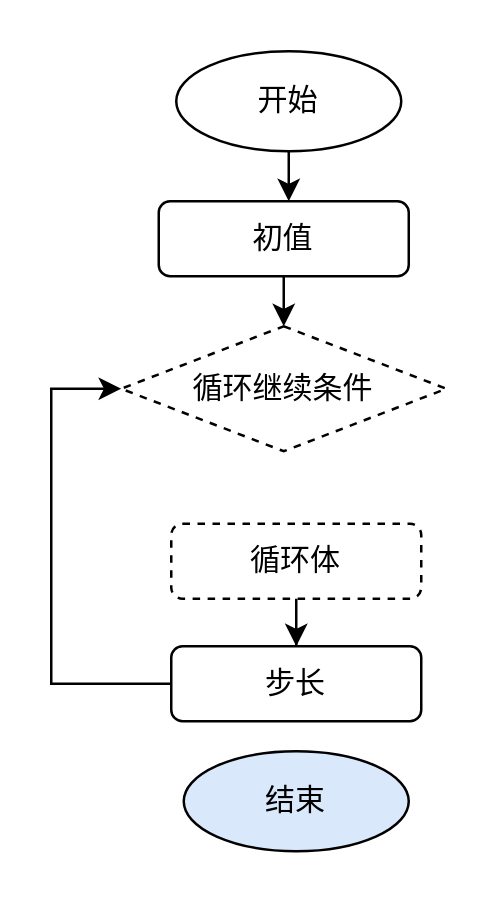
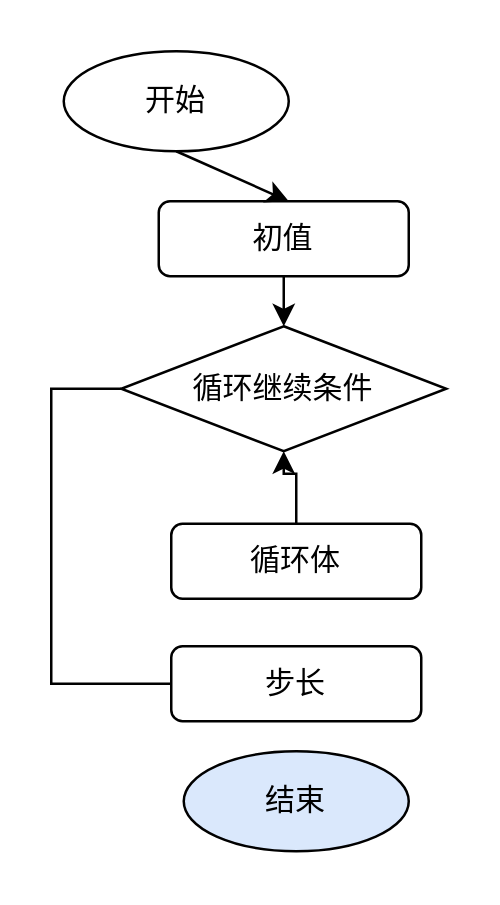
- <mxCell id="2" value="&lt;font style=&quot;vertical-align: inherit&quot;&gt;&lt;font style=&quot;vertical-align: inherit&quot;&gt;开始&lt;/font&gt;&lt;/font&gt;" style="ellipse;whiteSpace=wrap;html=1;" vertex="1" parent="1"><mxGeometry x="70" y="20" width="90" height="40" as="geometry" /></mxCell>
+ <mxCell id="2" value="&lt;font style=&quot;vertical-align: inherit&quot;&gt;&lt;font style=&quot;vertical-align: inherit&quot;&gt;开始&lt;/font&gt;&lt;/font&gt;" style="ellipse;whiteSpace=wrap;html=1;" vertex="1" parent="1"><mxGeometry x="25" y="20" width="90" height="40" as="geometry" /></mxCell>
- <mxCell id="7" style="edgeStyle=elbowEdgeStyle;rounded=0;orthogonalLoop=1;jettySize=auto;html=1;exitX=0;exitY=0.5;exitDx=0;exitDy=0;entryX=0;entryY=0.5;entryDx=0;entryDy=0;" edge="1" parent="1" source="8" target="4"><mxGeometry relative="1" as="geometry"><Array as="points"><mxPoint x="20" y="210" /></Array></mxGeometry></mxCell>
+ <mxCell id="7" style="edgeStyle=elbowEdgeStyle;rounded=0;orthogonalLoop=1;jettySize=auto;html=1;exitX=0;exitY=0.5;exitDx=0;exitDy=0;entryX=0;entryY=0.5;entryDx=0;entryDy=0;endArrow=none;" edge="1" parent="1" source="8" target="4"><mxGeometry relative="1" as="geometry"><Array as="points"><mxPoint x="20" y="210" /></Array></mxGeometry></mxCell>
- <mxCell id="4" value="&lt;font style=&quot;vertical-align: inherit&quot;&gt;&lt;font style=&quot;vertical-align: inherit&quot;&gt;循环继续条件&lt;/font&gt;&lt;/font&gt;" style="rhombus;whiteSpace=wrap;html=1;dashed=1;" vertex="1" parent="1"><mxGeometry x="48" y="130" width="130" height="50" as="geometry" /></mxCell>
+ <mxCell id="4" value="&lt;font style=&quot;vertical-align: inherit&quot;&gt;&lt;font style=&quot;vertical-align: inherit&quot;&gt;循环继续条件&lt;/font&gt;&lt;/font&gt;" style="rhombus;whiteSpace=wrap;html=1;" vertex="1" parent="1"><mxGeometry x="48" y="130" width="130" height="50" as="geometry" /></mxCell>
- <mxCell id="6" value="&lt;font style=&quot;vertical-align: inherit&quot;&gt;&lt;font style=&quot;vertical-align: inherit&quot;&gt;&lt;font style=&quot;vertical-align: inherit&quot;&gt;&lt;font style=&quot;vertical-align: inherit&quot;&gt;循环体&lt;/font&gt;&lt;/font&gt;&lt;/font&gt;&lt;/font&gt;" style="rounded=1;whiteSpace=wrap;html=1;dashed=1;" vertex="1" parent="1"><mxGeometry x="68" y="209" width="100" height="30" as="geometry" /></mxCell>
+ <mxCell id="6" value="&lt;font style=&quot;vertical-align: inherit&quot;&gt;&lt;font style=&quot;vertical-align: inherit&quot;&gt;&lt;font style=&quot;vertical-align: inherit&quot;&gt;&lt;font style=&quot;vertical-align: inherit&quot;&gt;循环体&lt;/font&gt;&lt;/font&gt;&lt;/font&gt;&lt;/font&gt;" style="rounded=1;whiteSpace=wrap;html=1;" vertex="1" parent="1"><mxGeometry x="68" y="209" width="100" height="30" as="geometry" /></mxCell>
- <mxCell id="5" value="" style="edgeStyle=orthogonalEdgeStyle;rounded=0;orthogonalLoop=1;jettySize=auto;html=1;entryX=0.5;entryY=0;entryDx=0;entryDy=0;" edge="1" parent="1" source="6" target="8"><mxGeometry relative="1" as="geometry" /></mxCell>
+ <mxCell id="5" value="" style="edgeStyle=orthogonalEdgeStyle;rounded=0;orthogonalLoop=1;jettySize=auto;html=1;" edge="1" parent="1" source="6" target="4"><mxGeometry relative="1" as="geometry" /></mxCell>
